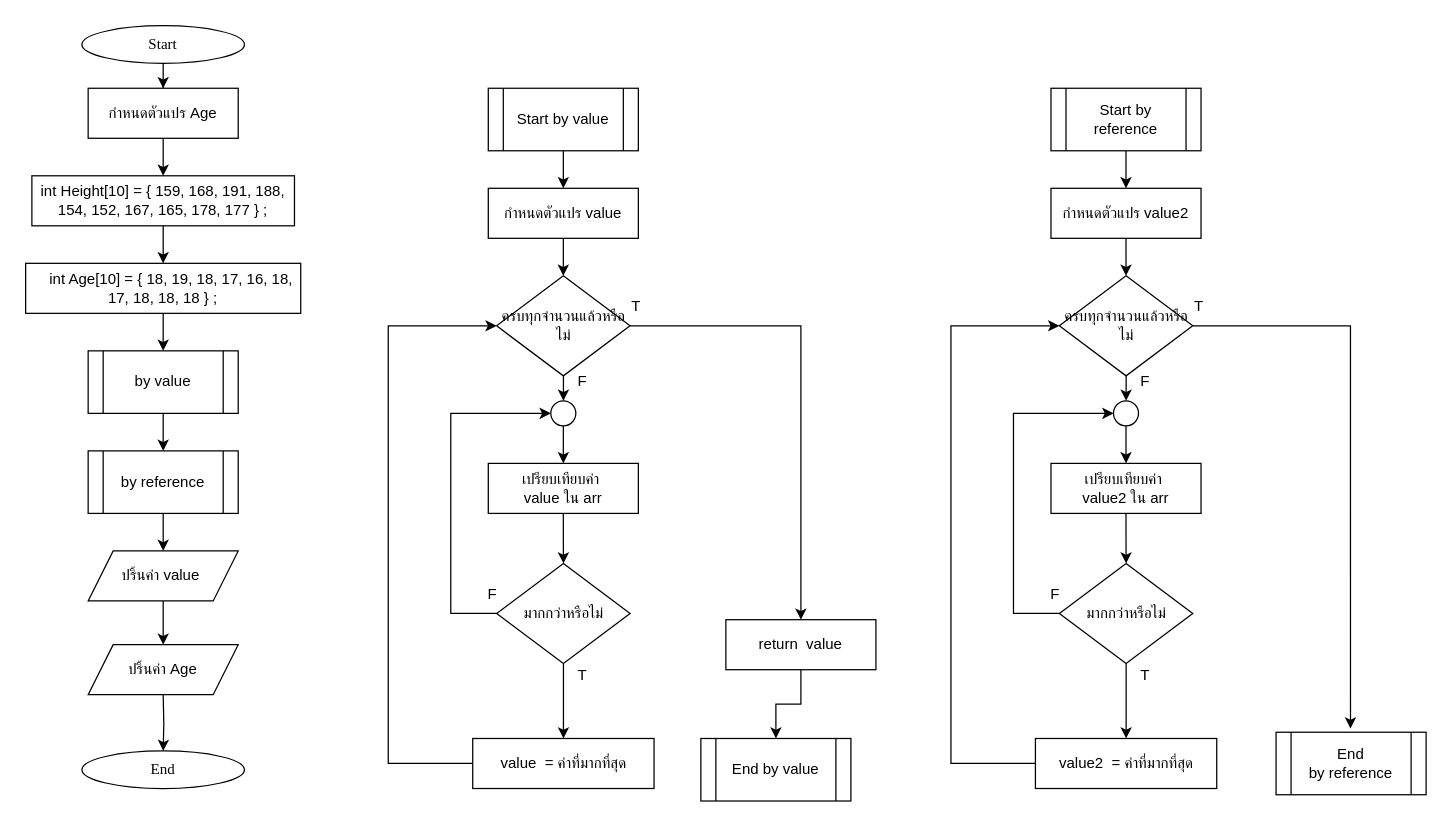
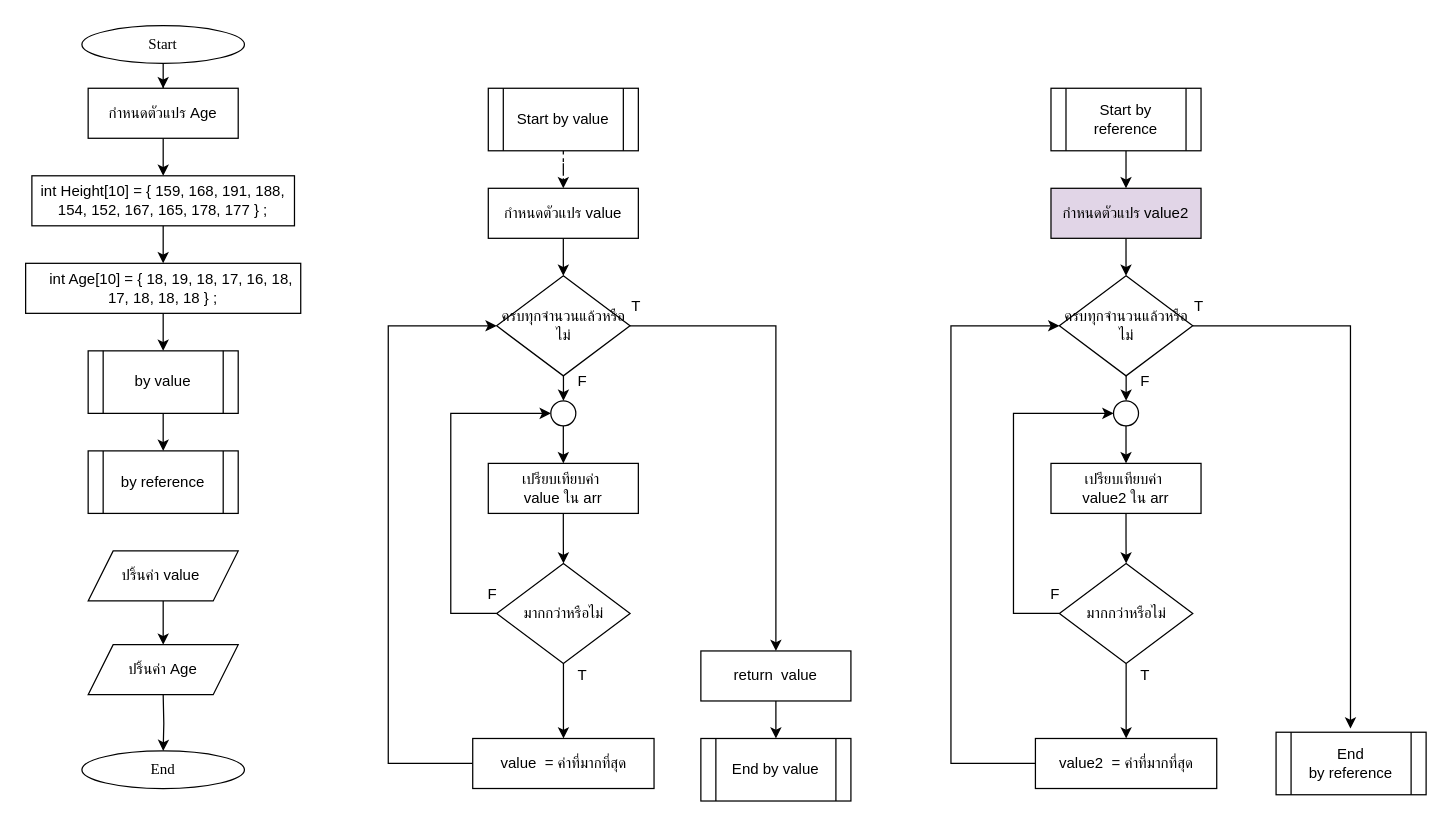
- <mxCell id="13" value="" style="edgeStyle=orthogonalEdgeStyle;rounded=0;orthogonalLoop=1;jettySize=auto;html=1;" edge="1" parent="1" source="14" target="35"><mxGeometry relative="1" as="geometry" /></mxCell>
+ <mxCell id="13" value="" style="edgeStyle=orthogonalEdgeStyle;rounded=0;orthogonalLoop=1;jettySize=auto;html=1;dashed=1;" edge="1" parent="1" source="14" target="35"><mxGeometry relative="1" as="geometry" /></mxCell>
- <mxCell id="56" value="กำหนดตัวแปร value2" style="rounded=0;whiteSpace=wrap;html=1;" vertex="1" parent="1"><mxGeometry x="840" y="150" width="120" height="40" as="geometry" /></mxCell>
+ <mxCell id="56" value="กำหนดตัวแปร value2" style="rounded=0;whiteSpace=wrap;html=1;fillColor=#e1d5e7;" vertex="1" parent="1"><mxGeometry x="840" y="150" width="120" height="40" as="geometry" /></mxCell>
- <mxCell id="57" value="" style="edgeStyle=orthogonalEdgeStyle;rounded=0;orthogonalLoop=1;jettySize=auto;html=1;" edge="1" parent="1" source="58" target="61"><mxGeometry relative="1" as="geometry" /></mxCell>
- <mxCell id="33" value="return&amp;nbsp; value" style="rounded=0;whiteSpace=wrap;html=1;" vertex="1" parent="1"><mxGeometry x="580" y="495" width="120" height="40" as="geometry" /></mxCell>
+ <mxCell id="33" value="return&amp;nbsp; value" style="rounded=0;whiteSpace=wrap;html=1;" vertex="1" parent="1"><mxGeometry x="560" y="520" width="120" height="40" as="geometry" /></mxCell>
